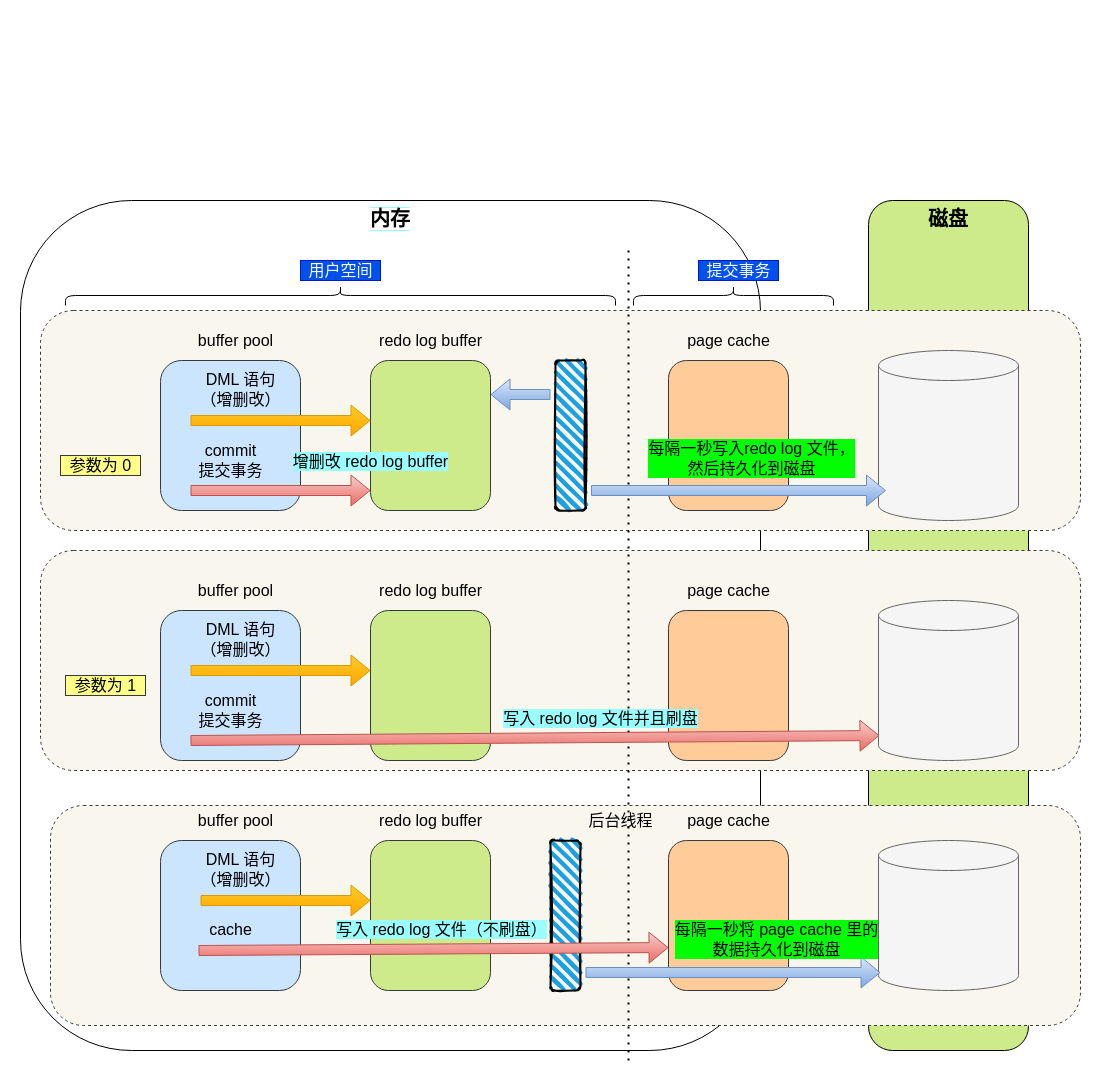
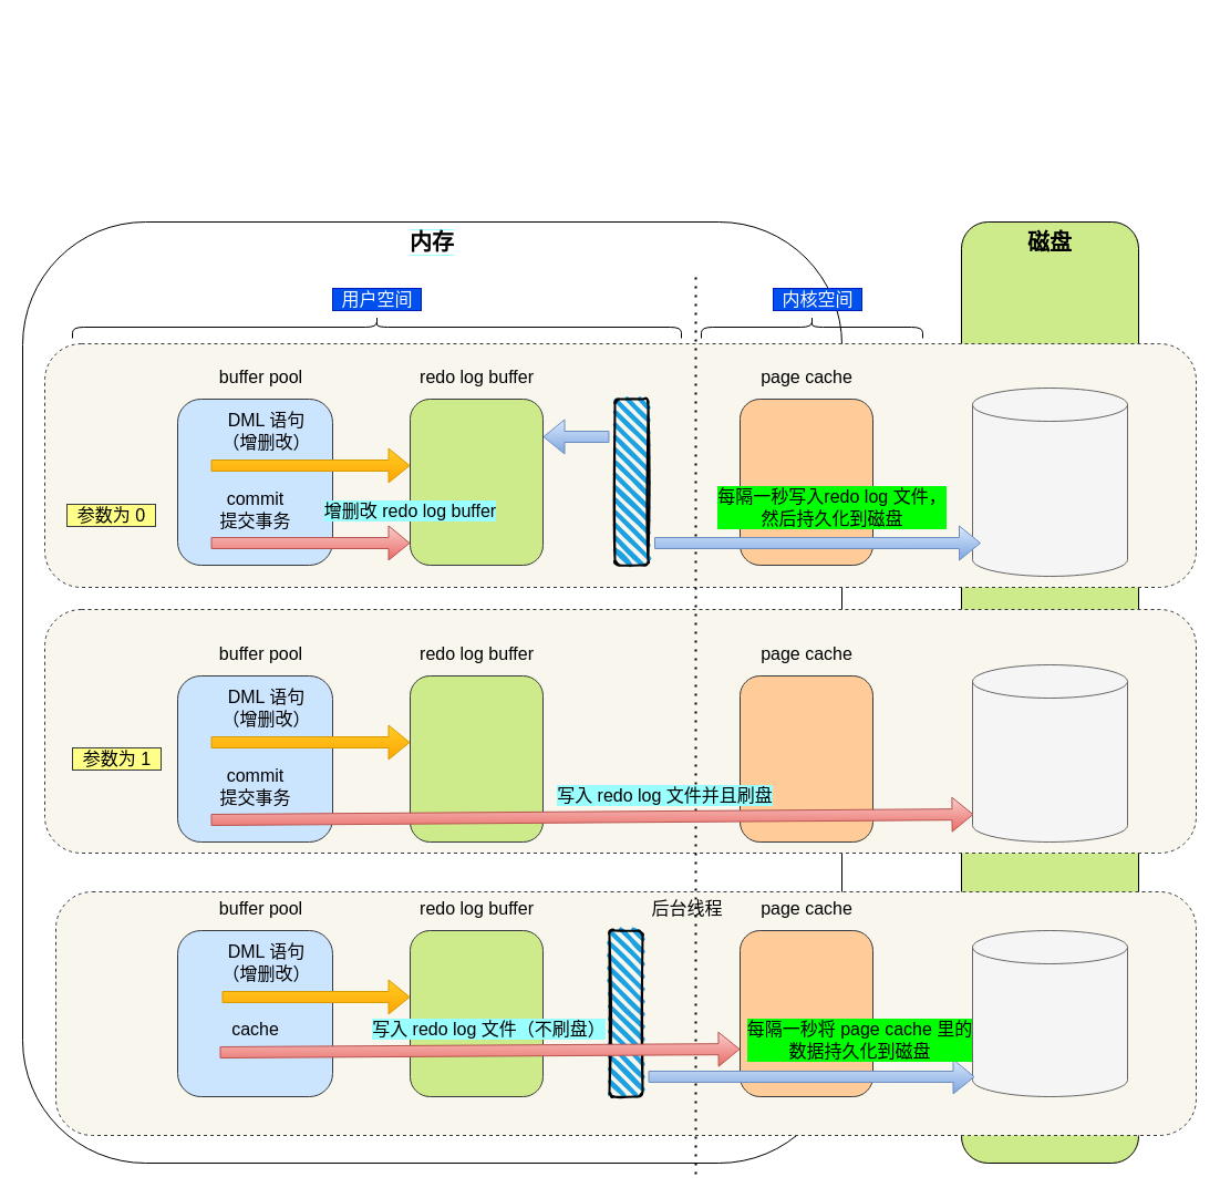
- <mxCell id="45" value="提交事务" style="text;html=1;align=center;verticalAlign=middle;resizable=0;points=[];autosize=1;strokeColor=#001DBC;fillColor=#0050ef;fontSize=16;fontColor=#ffffff;" vertex="1" parent="1"><mxGeometry x="698" y="260" width="80" height="20" as="geometry" /></mxCell>
+ <mxCell id="45" value="内核空间" style="text;html=1;align=center;verticalAlign=middle;resizable=0;points=[];autosize=1;strokeColor=#001DBC;fillColor=#0050ef;fontSize=16;fontColor=#ffffff;" vertex="1" parent="1"><mxGeometry x="698" y="260" width="80" height="20" as="geometry" /></mxCell>
